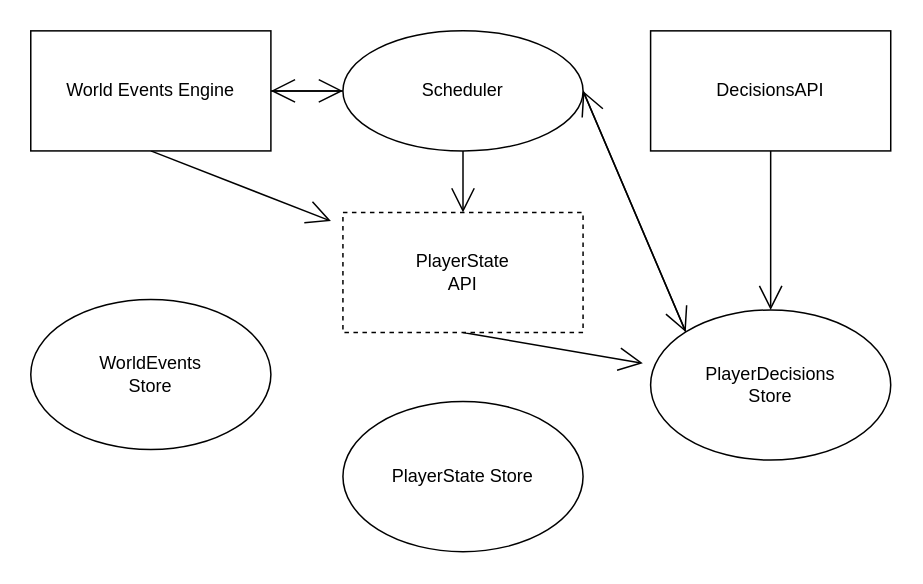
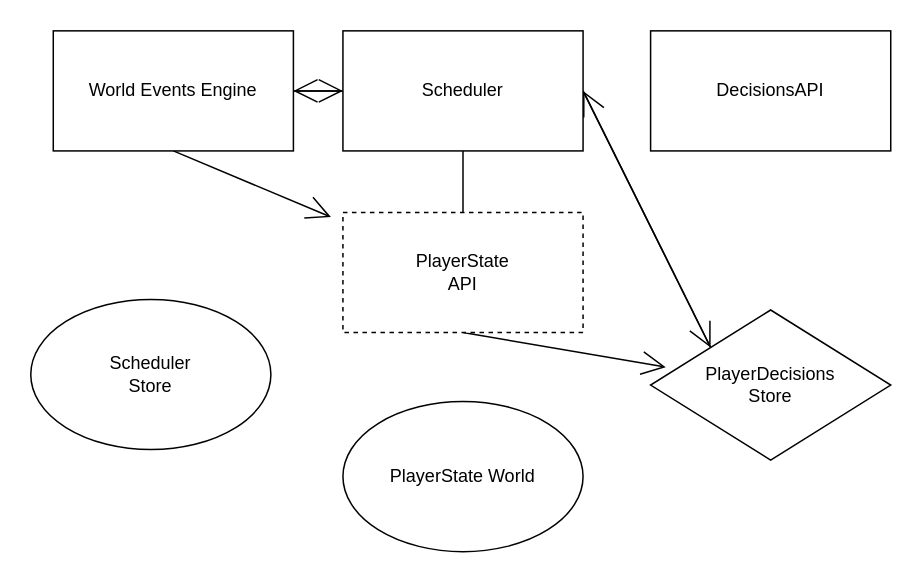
- <mxCell id="4" value="World Events Engine" style="rounded=0;whiteSpace=wrap;html=1;hachureGap=4;" parent="1" vertex="1"><mxGeometry x="20" y="20" width="160" height="80" as="geometry" /></mxCell>
+ <mxCell id="4" value="World Events Engine" style="rounded=0;whiteSpace=wrap;html=1;hachureGap=4;" parent="1" vertex="1"><mxGeometry x="35" y="20" width="160" height="80" as="geometry" /></mxCell>
- <mxCell id="13" value="Scheduler" style="ellipse;whiteSpace=wrap;html=1;hachureGap=4;" parent="1" vertex="1"><mxGeometry x="228" y="20" width="160" height="80" as="geometry" /></mxCell>
+ <mxCell id="13" value="Scheduler" style="rounded=0;whiteSpace=wrap;html=1;hachureGap=4;" parent="1" vertex="1"><mxGeometry x="228" y="20" width="160" height="80" as="geometry" /></mxCell>
- <mxCell id="12" style="edgeStyle=none;curved=1;rounded=0;orthogonalLoop=1;jettySize=auto;html=1;exitX=0.5;exitY=1;exitDx=0;exitDy=0;entryX=0.5;entryY=0;entryDx=0;entryDy=0;endArrow=open;startSize=14;endSize=14;sourcePerimeterSpacing=8;targetPerimeterSpacing=8;" parent="1" source="13" target="15" edge="1"><mxGeometry relative="1" as="geometry" /></mxCell>
+ <mxCell id="12" style="edgeStyle=none;curved=1;rounded=0;orthogonalLoop=1;jettySize=auto;html=1;exitX=0.5;exitY=1;exitDx=0;exitDy=0;entryX=0.5;entryY=0;entryDx=0;entryDy=0;endArrow=none;startSize=14;endSize=14;sourcePerimeterSpacing=8;targetPerimeterSpacing=8;" parent="1" source="13" target="15" edge="1"><mxGeometry relative="1" as="geometry" /></mxCell>
- <mxCell id="5" style="edgeStyle=none;curved=1;rounded=0;orthogonalLoop=1;jettySize=auto;html=1;exitX=0.5;exitY=1;exitDx=0;exitDy=0;entryX=0.5;entryY=0;entryDx=0;entryDy=0;endArrow=open;startSize=14;endSize=14;sourcePerimeterSpacing=8;targetPerimeterSpacing=8;" parent="1" source="6" target="9" edge="1"><mxGeometry relative="1" as="geometry" /></mxCell>
- <mxCell id="7" value="WorldEvents&lt;br&gt;Store" style="ellipse;whiteSpace=wrap;html=1;hachureGap=4;" parent="1" vertex="1"><mxGeometry x="20" y="199" width="160" height="100" as="geometry" /></mxCell>
+ <mxCell id="7" value="Scheduler&lt;br&gt;Store" style="ellipse;whiteSpace=wrap;html=1;hachureGap=4;" parent="1" vertex="1"><mxGeometry x="20" y="199" width="160" height="100" as="geometry" /></mxCell>
- <mxCell id="9" value="PlayerDecisions&lt;br&gt;Store" style="ellipse;whiteSpace=wrap;html=1;hachureGap=4;" parent="1" vertex="1"><mxGeometry x="433" y="206" width="160" height="100" as="geometry" /></mxCell>
+ <mxCell id="9" value="PlayerDecisions&lt;br&gt;Store" style="rhombus;whiteSpace=wrap;html=1;hachureGap=4;" parent="1" vertex="1"><mxGeometry x="433" y="206" width="160" height="100" as="geometry" /></mxCell>
- <mxCell id="16" value="PlayerState Store" style="ellipse;whiteSpace=wrap;html=1;hachureGap=4;" parent="1" vertex="1"><mxGeometry x="228" y="267" width="160" height="100" as="geometry" /></mxCell>
+ <mxCell id="16" value="PlayerState World" style="ellipse;whiteSpace=wrap;html=1;hachureGap=4;" parent="1" vertex="1"><mxGeometry x="228" y="267" width="160" height="100" as="geometry" /></mxCell>
